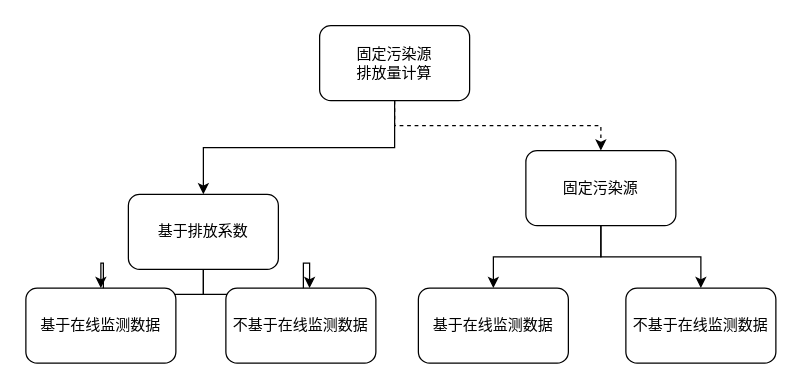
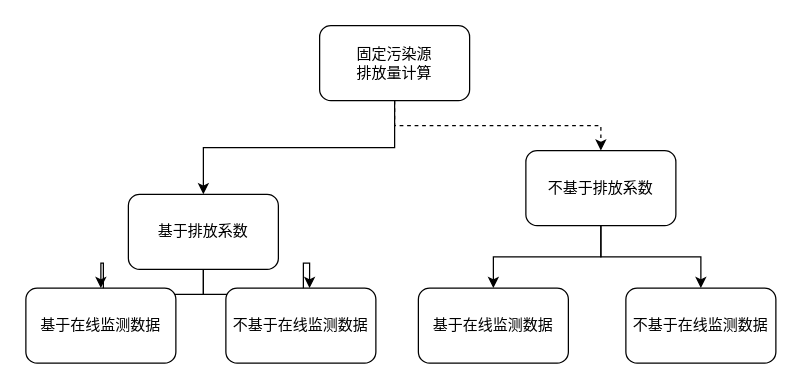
- <mxCell id="7" value="固定污染源&lt;br&gt;" style="rounded=1;whiteSpace=wrap;html=1;" vertex="1" parent="1"><mxGeometry x="420" y="120" width="120" height="60" as="geometry" /></mxCell>
+ <mxCell id="7" value="不基于排放系数&lt;br&gt;" style="rounded=1;whiteSpace=wrap;html=1;" vertex="1" parent="1"><mxGeometry x="420" y="120" width="120" height="60" as="geometry" /></mxCell>
